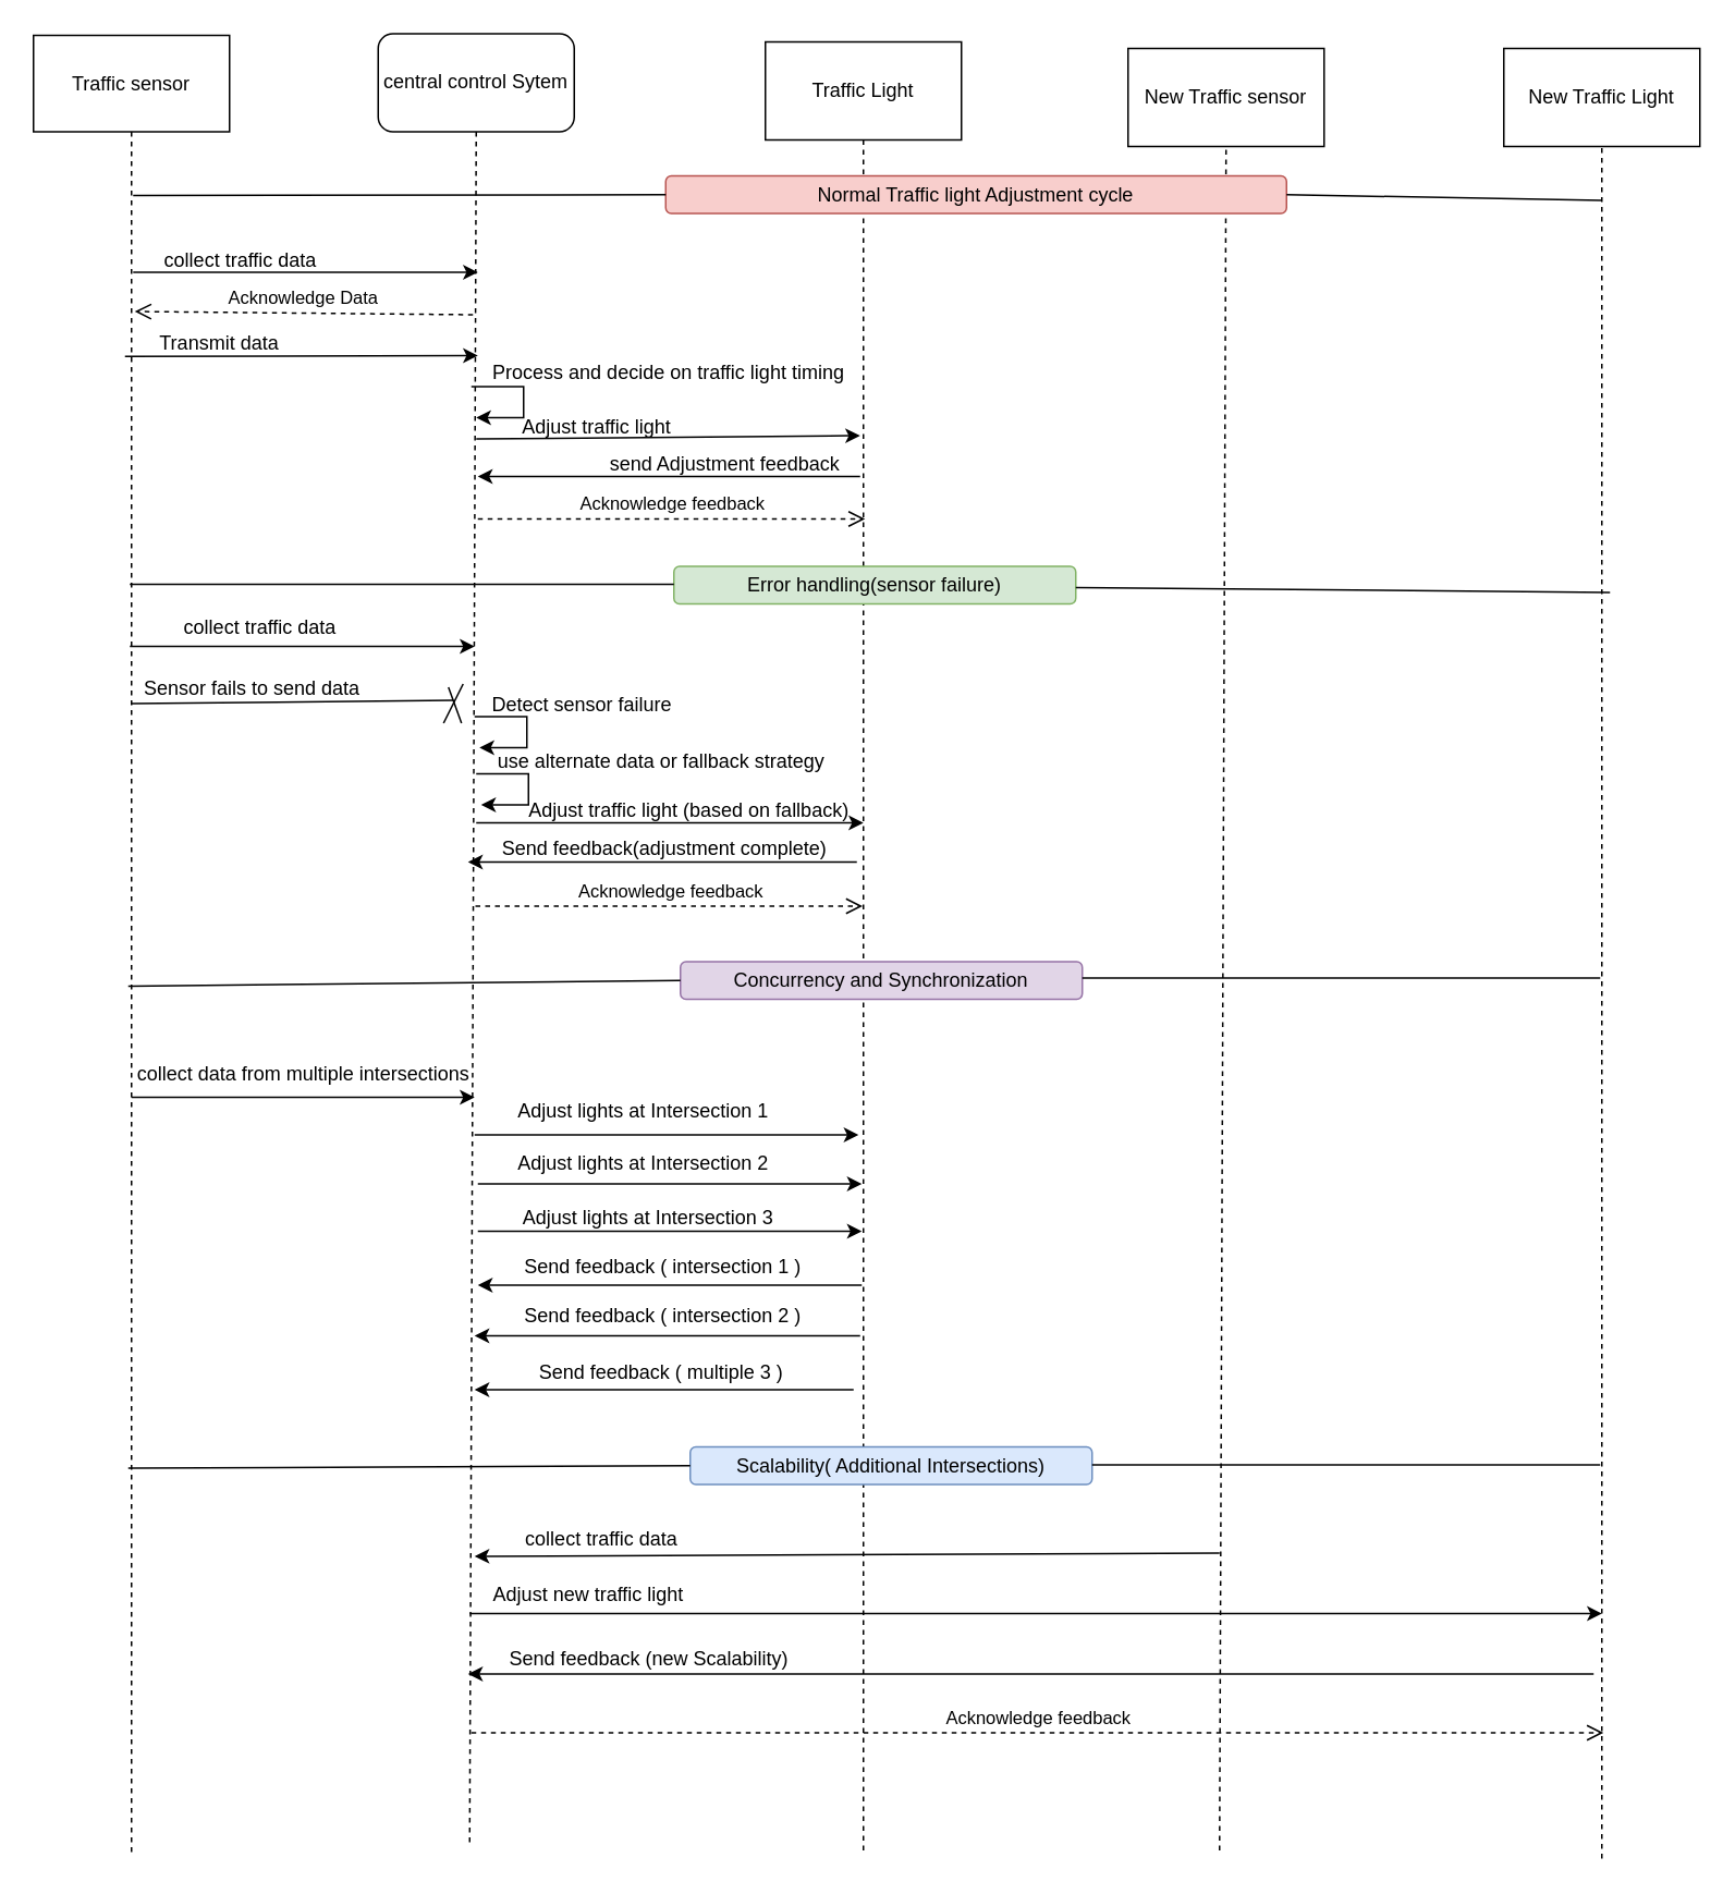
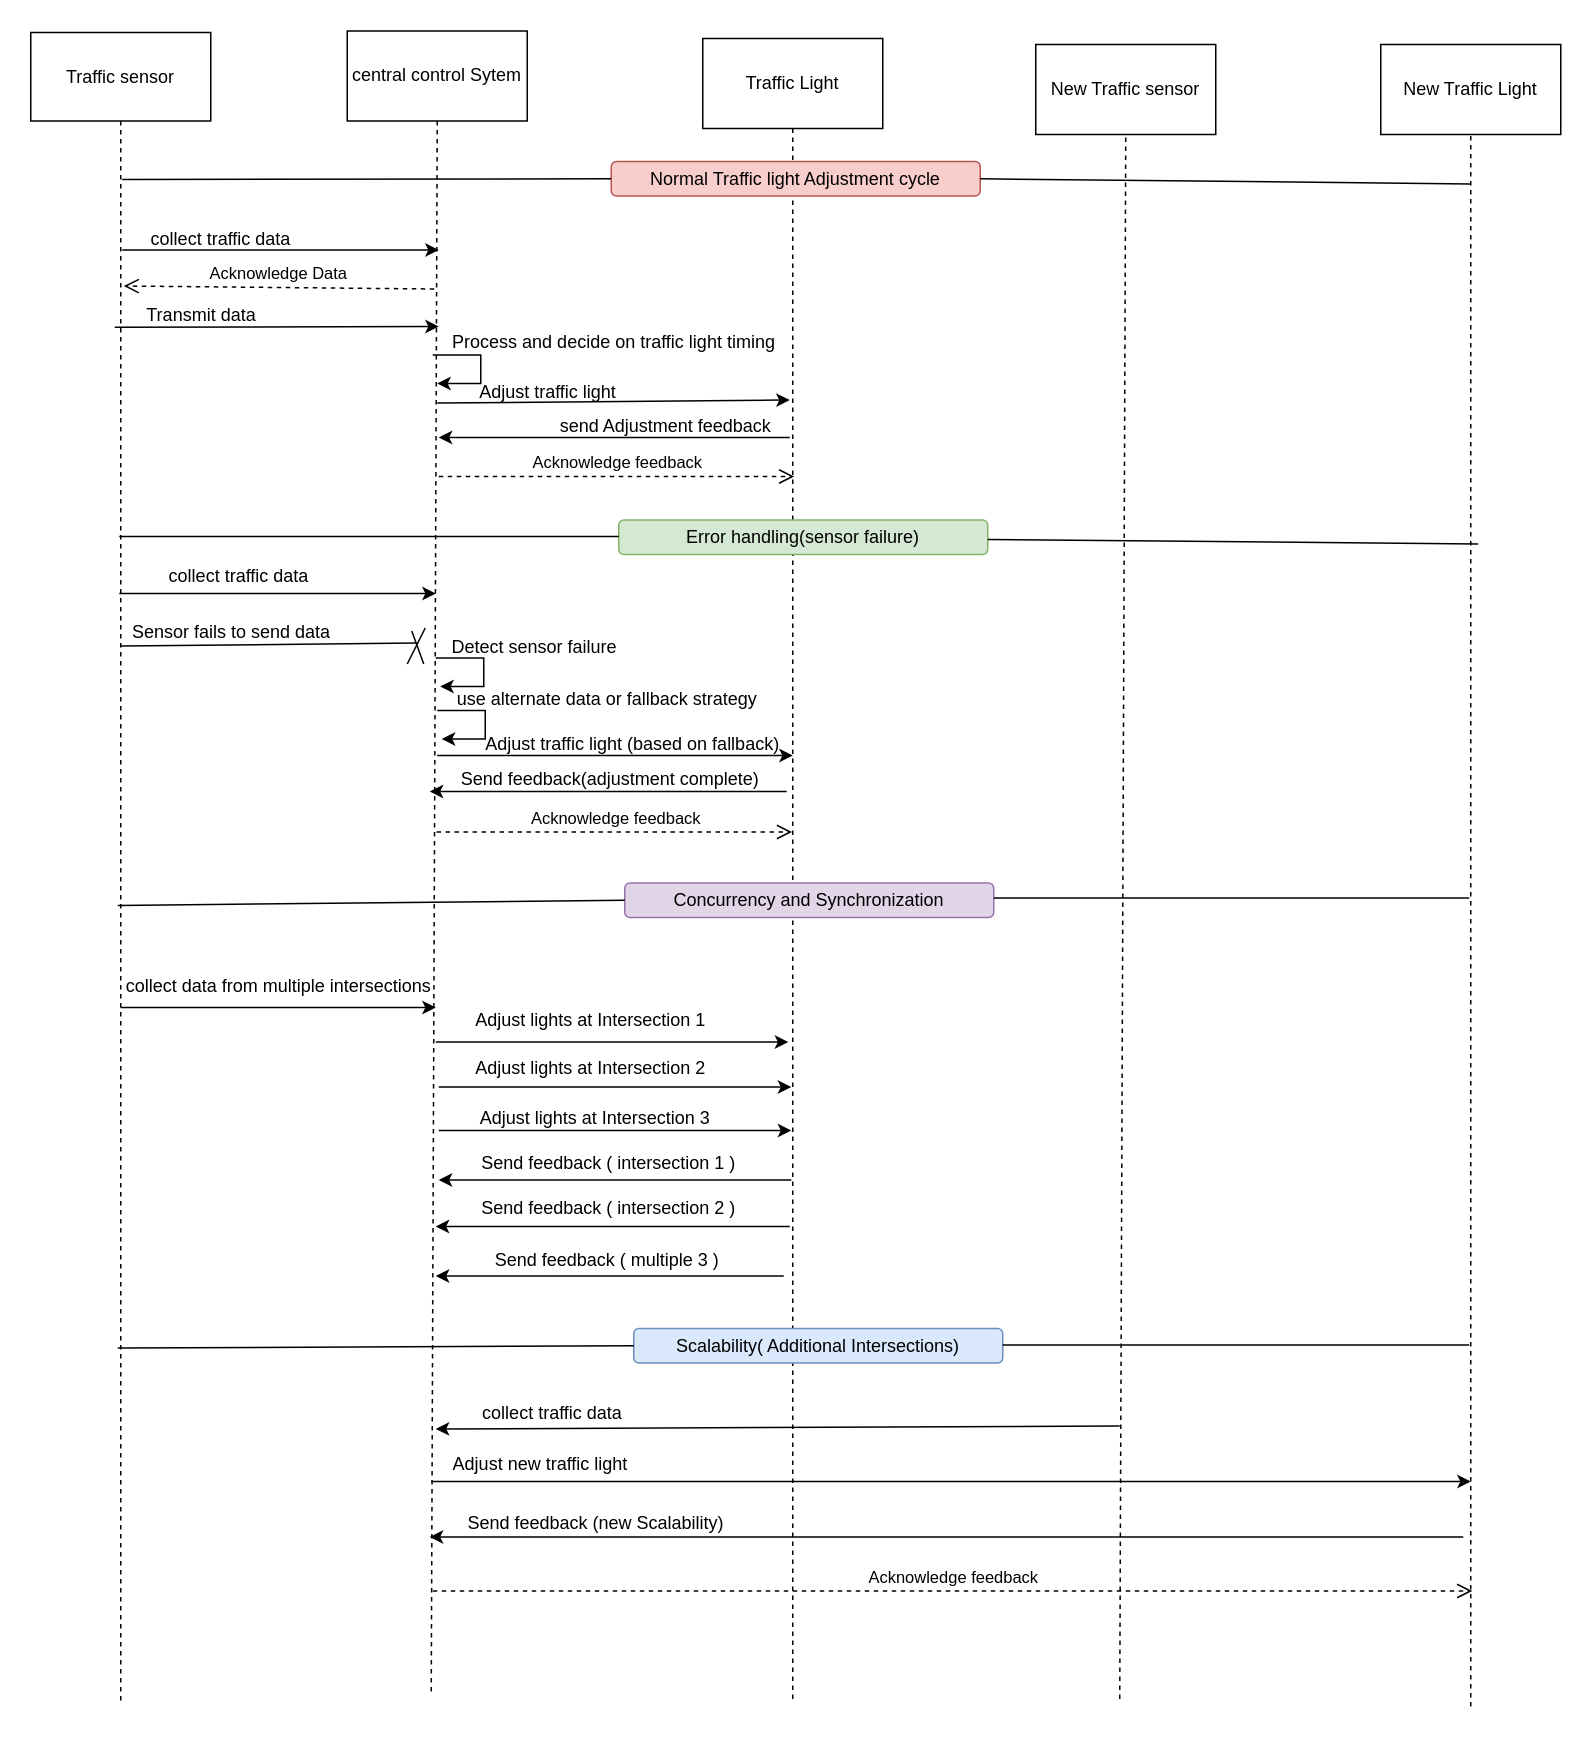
- <mxCell id="3" value="central control Sytem" style="whiteSpace=wrap;html=1;rounded=1;" vertex="1" parent="1"><mxGeometry x="231" y="20" width="120" height="60" as="geometry" /></mxCell>
+ <mxCell id="3" value="central control Sytem" style="rounded=0;whiteSpace=wrap;html=1;" vertex="1" parent="1"><mxGeometry x="231" y="20" width="120" height="60" as="geometry" /></mxCell>
- <mxCell id="60" value="Normal Traffic light Adjustment cycle" style="rounded=1;whiteSpace=wrap;html=1;fillColor=#f8cecc;strokeColor=#b85450;" vertex="1" parent="1"><mxGeometry x="407" y="107" width="380" height="23" as="geometry" /></mxCell>
+ <mxCell id="60" value="Normal Traffic light Adjustment cycle" style="rounded=1;whiteSpace=wrap;html=1;fillColor=#f8cecc;strokeColor=#b85450;" vertex="1" parent="1"><mxGeometry x="407" y="107" width="246" height="23" as="geometry" /></mxCell>
